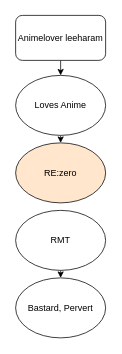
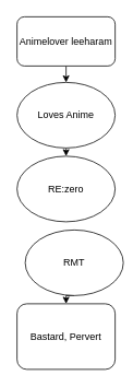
- <mxCell id="6" value="RE:zero" style="ellipse;whiteSpace=wrap;html=1;fillColor=#ffe6cc;" vertex="1" parent="1"><mxGeometry x="20" y="190" width="120" height="80" as="geometry" /></mxCell>
+ <mxCell id="6" value="RE:zero" style="ellipse;whiteSpace=wrap;html=1;" vertex="1" parent="1"><mxGeometry x="20" y="190" width="120" height="80" as="geometry" /></mxCell>
- <mxCell id="8" value="RMT" style="ellipse;whiteSpace=wrap;html=1;" vertex="1" parent="1"><mxGeometry x="20" y="280" width="120" height="80" as="geometry" /></mxCell>
+ <mxCell id="8" value="RMT" style="ellipse;whiteSpace=wrap;html=1;" vertex="1" parent="1"><mxGeometry x="30" y="280" width="120" height="80" as="geometry" /></mxCell>
- <mxCell id="9" value="Bastard, Pervert" style="ellipse;whiteSpace=wrap;html=1;" vertex="1" parent="1"><mxGeometry x="20" y="370" width="120" height="80" as="geometry" /></mxCell>
+ <mxCell id="9" value="Bastard, Pervert" style="whiteSpace=wrap;html=1;rounded=1;" vertex="1" parent="1"><mxGeometry x="20" y="370" width="120" height="80" as="geometry" /></mxCell>
